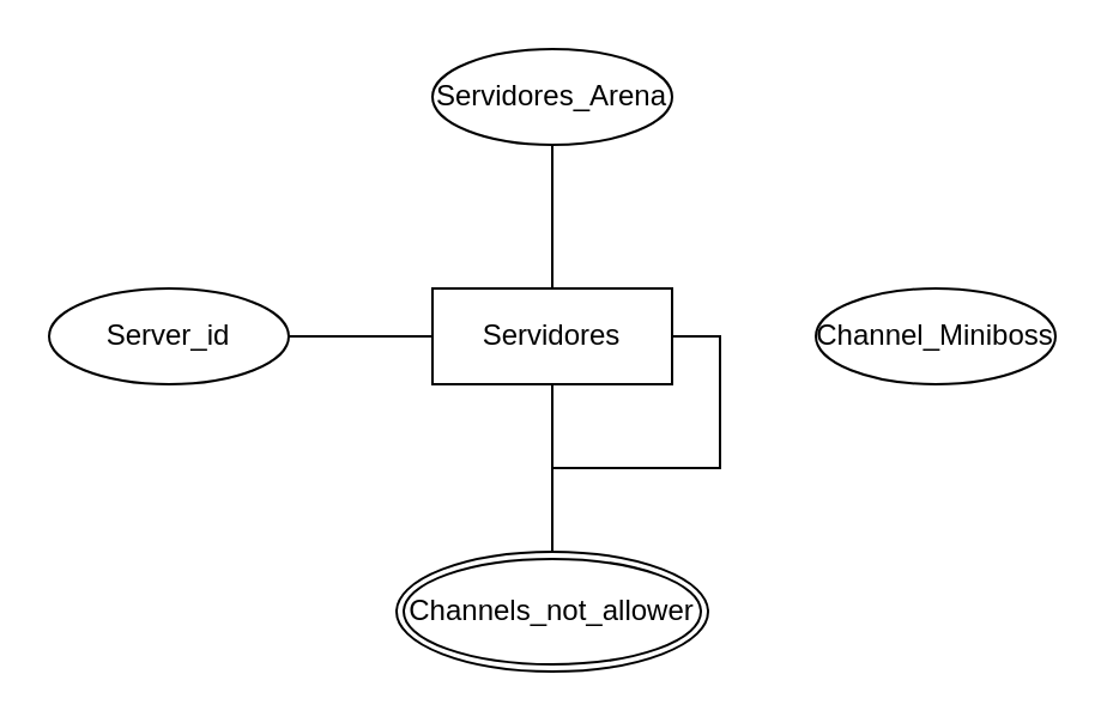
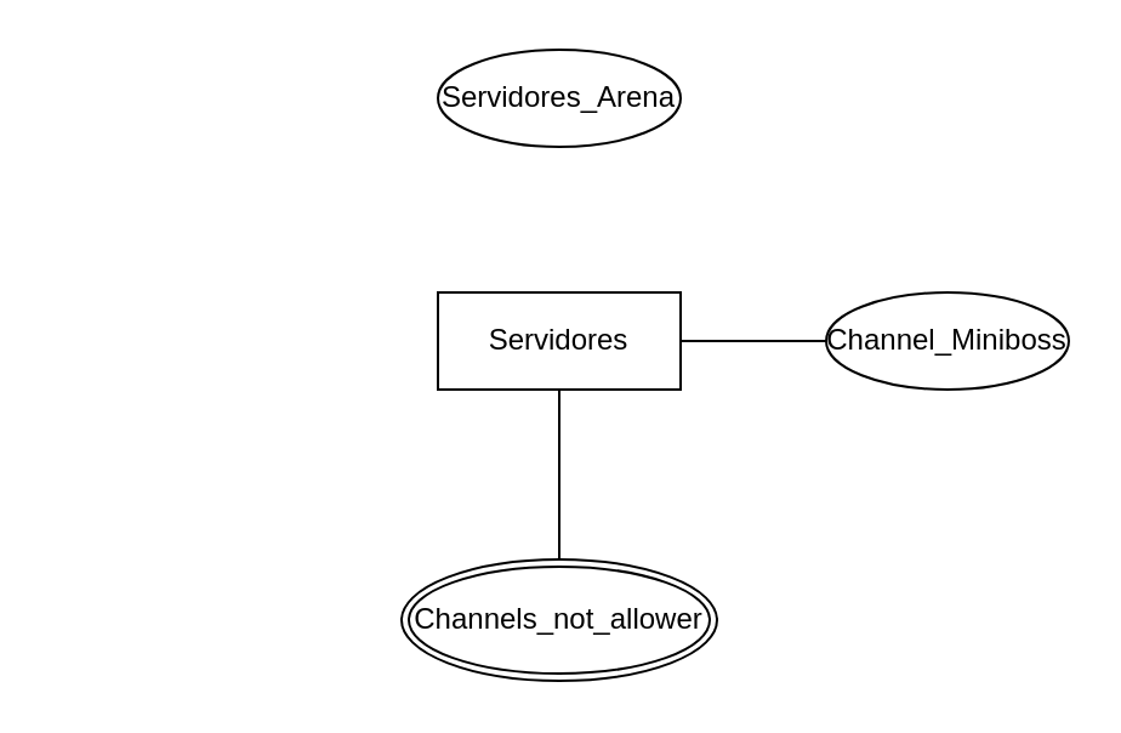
- <mxCell id="2" style="edgeStyle=orthogonalEdgeStyle;rounded=0;orthogonalLoop=1;jettySize=auto;html=1;exitX=0.5;exitY=0;exitDx=0;exitDy=0;entryX=0.5;entryY=1;entryDx=0;entryDy=0;endArrow=none;endFill=0;" parent="1" source="6" target="7" edge="1"><mxGeometry relative="1" as="geometry" /></mxCell>
- <mxCell id="10" value="Server_id" style="ellipse;whiteSpace=wrap;html=1;align=center;" parent="1" vertex="1"><mxGeometry x="20" y="120" width="100" height="40" as="geometry" /></mxCell>
- <mxCell id="5" style="edgeStyle=orthogonalEdgeStyle;rounded=0;orthogonalLoop=1;jettySize=auto;html=1;exitX=0;exitY=0.5;exitDx=0;exitDy=0;entryX=1;entryY=0.5;entryDx=0;entryDy=0;endArrow=none;endFill=0;" parent="1" source="6" target="10" edge="1"><mxGeometry relative="1" as="geometry" /></mxCell>
- <mxCell id="3" style="edgeStyle=orthogonalEdgeStyle;rounded=0;orthogonalLoop=1;jettySize=auto;html=1;exitX=1;exitY=0.5;exitDx=0;exitDy=0;endArrow=none;endFill=0;" parent="1" source="6" target="9" edge="1"><mxGeometry relative="1" as="geometry" /></mxCell>
+ <mxCell id="3" style="edgeStyle=orthogonalEdgeStyle;rounded=0;orthogonalLoop=1;jettySize=auto;html=1;exitX=1;exitY=0.5;exitDx=0;exitDy=0;entryX=0;entryY=0.5;entryDx=0;entryDy=0;endArrow=none;endFill=0;" parent="1" source="6" target="8" edge="1"><mxGeometry relative="1" as="geometry" /></mxCell>
